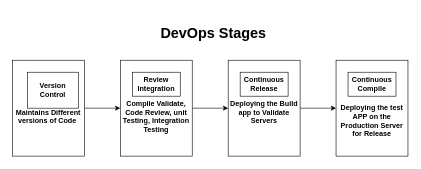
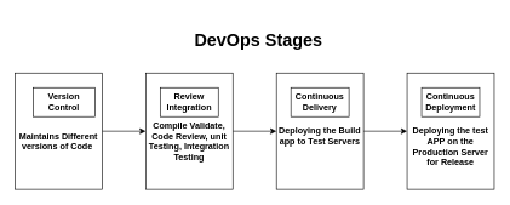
- <mxCell id="12" value="Continuous Release" style="rounded=0;whiteSpace=wrap;html=1;fontStyle=1;labelBackgroundColor=none;" vertex="1" parent="1"><mxGeometry x="400" y="120" width="80" height="40" as="geometry" /></mxCell>
+ <mxCell id="12" value="Continuous Delivery" style="rounded=0;whiteSpace=wrap;html=1;fontStyle=1;labelBackgroundColor=none;" vertex="1" parent="1"><mxGeometry x="400" y="120" width="80" height="40" as="geometry" /></mxCell>
- <mxCell id="13" value="Continuous Compile" style="rounded=0;whiteSpace=wrap;html=1;fontStyle=1;labelBackgroundColor=none;" vertex="1" parent="1"><mxGeometry x="580" y="120" width="80" height="40" as="geometry" /></mxCell>
+ <mxCell id="13" value="Continuous Deployment" style="rounded=0;whiteSpace=wrap;html=1;fontStyle=1;labelBackgroundColor=none;" vertex="1" parent="1"><mxGeometry x="580" y="120" width="80" height="40" as="geometry" /></mxCell>
- <mxCell id="10" value="Version Control" style="rounded=0;whiteSpace=wrap;html=1;fontStyle=1;labelBackgroundColor=none;" vertex="1" parent="1"><mxGeometry x="45" y="120" width="85" height="60" as="geometry" /></mxCell>
+ <mxCell id="10" value="Version Control" style="rounded=0;whiteSpace=wrap;html=1;fontStyle=1;labelBackgroundColor=none;" vertex="1" parent="1"><mxGeometry x="45" y="120" width="85" height="40" as="geometry" /></mxCell>
- <mxCell id="7" value="&lt;br&gt;Deploying the Build app to Validate Servers" style="rounded=0;whiteSpace=wrap;html=1;direction=south;fontStyle=1;labelBackgroundColor=none;" vertex="1" parent="1"><mxGeometry x="380" y="100" width="120" height="160" as="geometry" /></mxCell>
+ <mxCell id="7" value="&lt;br&gt;Deploying the Build app to Test Servers" style="rounded=0;whiteSpace=wrap;html=1;direction=south;fontStyle=1;labelBackgroundColor=none;" vertex="1" parent="1"><mxGeometry x="380" y="100" width="120" height="160" as="geometry" /></mxCell>
